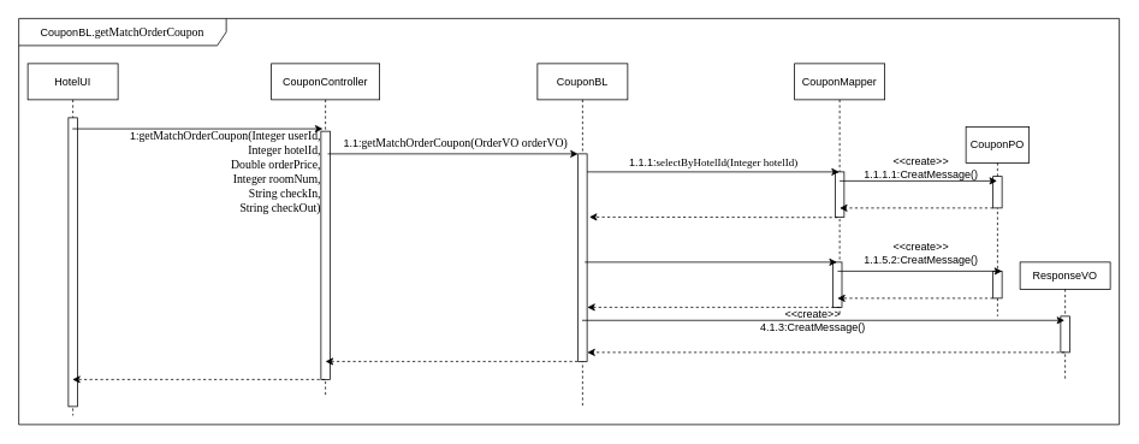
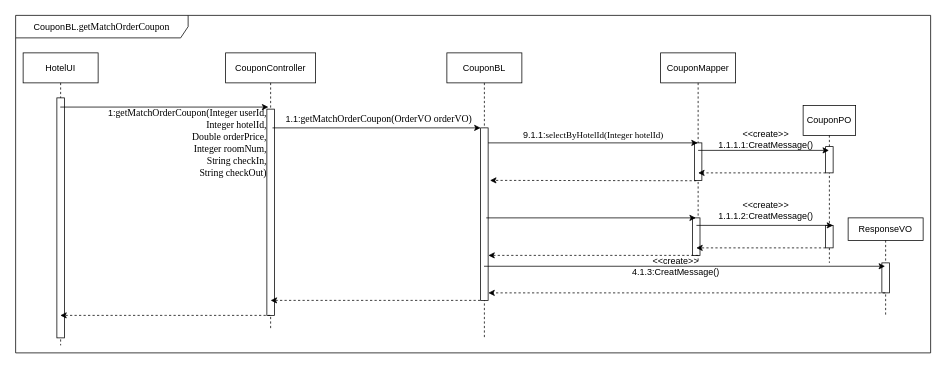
- <mxCell id="20" value="&lt;font style=&quot;font-size: 12px&quot;&gt;1.1.1:&lt;span style=&quot;font-family: &amp;#34;consolas&amp;#34;&quot;&gt;selectByHotelId(Integer hotelId)&lt;/span&gt;&lt;/font&gt;" style="text;html=1;align=center;verticalAlign=middle;resizable=0;points=[];autosize=1;" vertex="1" parent="1"><mxGeometry x="660" y="170" width="260" height="20" as="geometry" /></mxCell>
+ <mxCell id="20" value="&lt;font style=&quot;font-size: 12px&quot;&gt;9.1.1:&lt;span style=&quot;font-family: &amp;#34;consolas&amp;#34;&quot;&gt;selectByHotelId(Integer hotelId)&lt;/span&gt;&lt;/font&gt;" style="text;html=1;align=center;verticalAlign=middle;resizable=0;points=[];autosize=1;" vertex="1" parent="1"><mxGeometry x="660" y="170" width="260" height="20" as="geometry" /></mxCell>
- <mxCell id="29" value="&amp;lt;&amp;lt;create&amp;gt;&amp;gt;&lt;br&gt;1.1.5.2:CreatMessage()" style="text;html=1;align=center;verticalAlign=middle;resizable=0;points=[];autosize=1;" vertex="1" parent="1"><mxGeometry x="950" y="265" width="140" height="30" as="geometry" /></mxCell>
+ <mxCell id="29" value="&amp;lt;&amp;lt;create&amp;gt;&amp;gt;&lt;br&gt;1.1.1.2:CreatMessage()" style="text;html=1;align=center;verticalAlign=middle;resizable=0;points=[];autosize=1;" vertex="1" parent="1"><mxGeometry x="950" y="265" width="140" height="30" as="geometry" /></mxCell>
